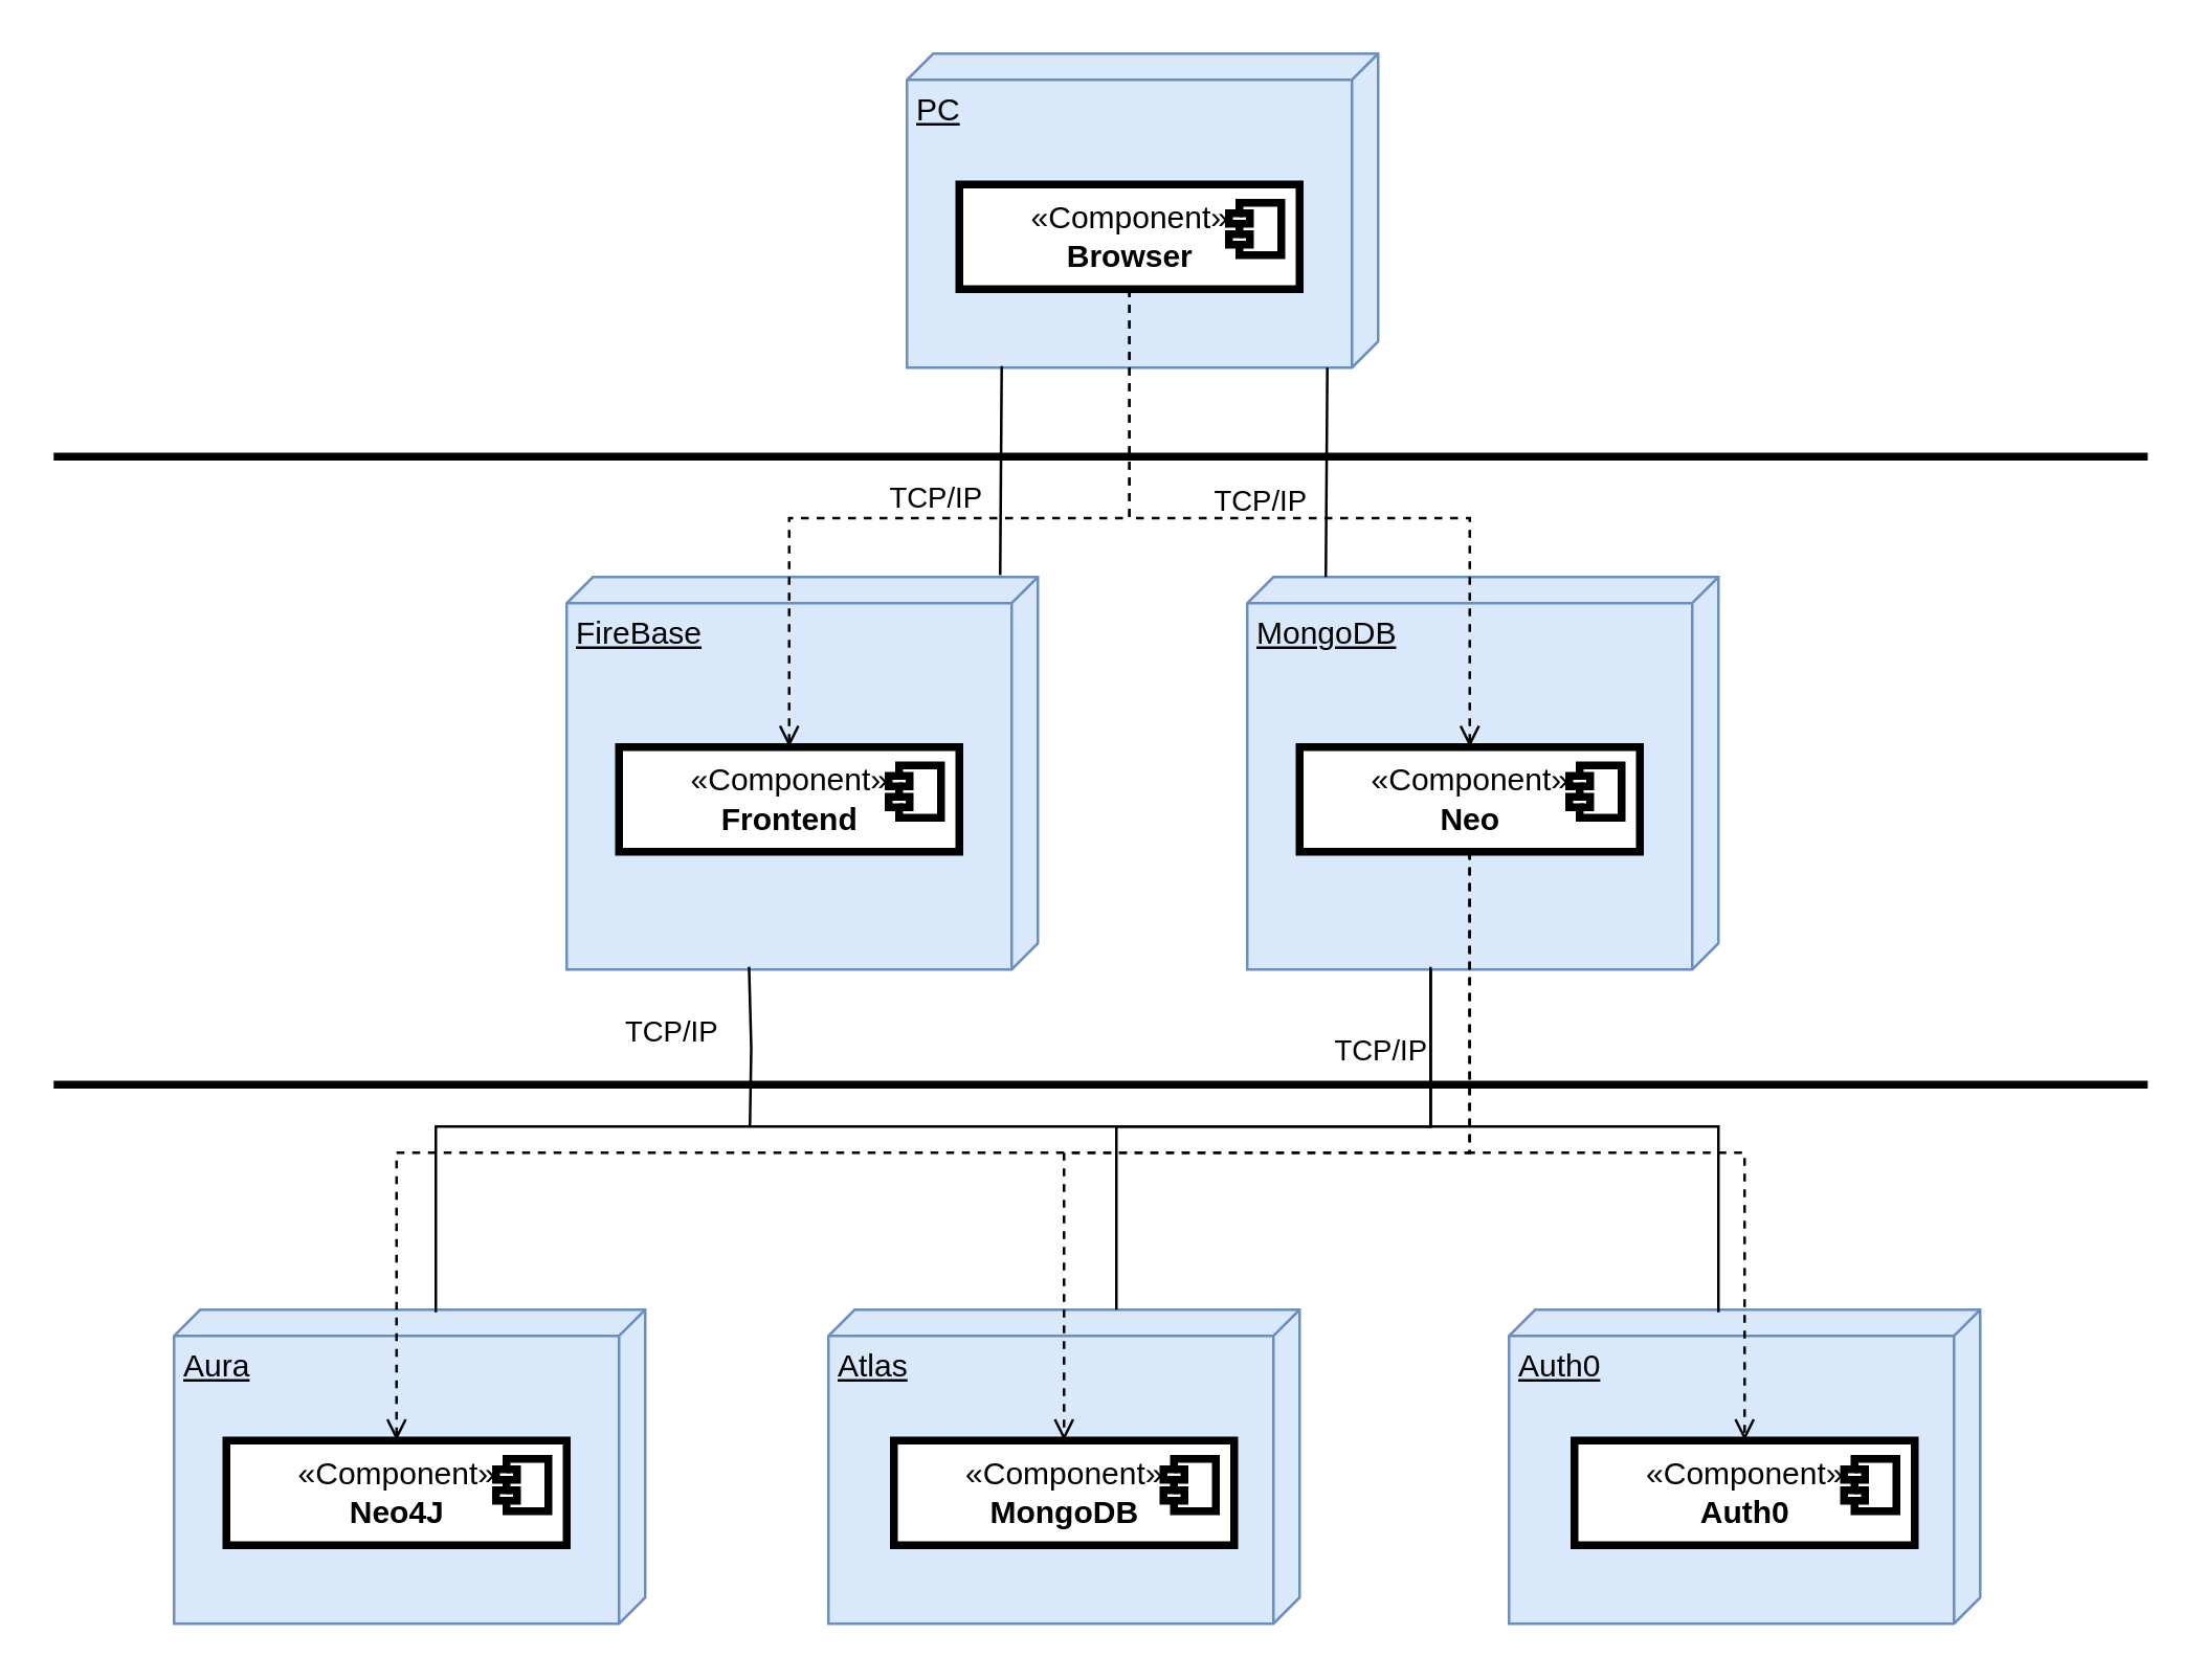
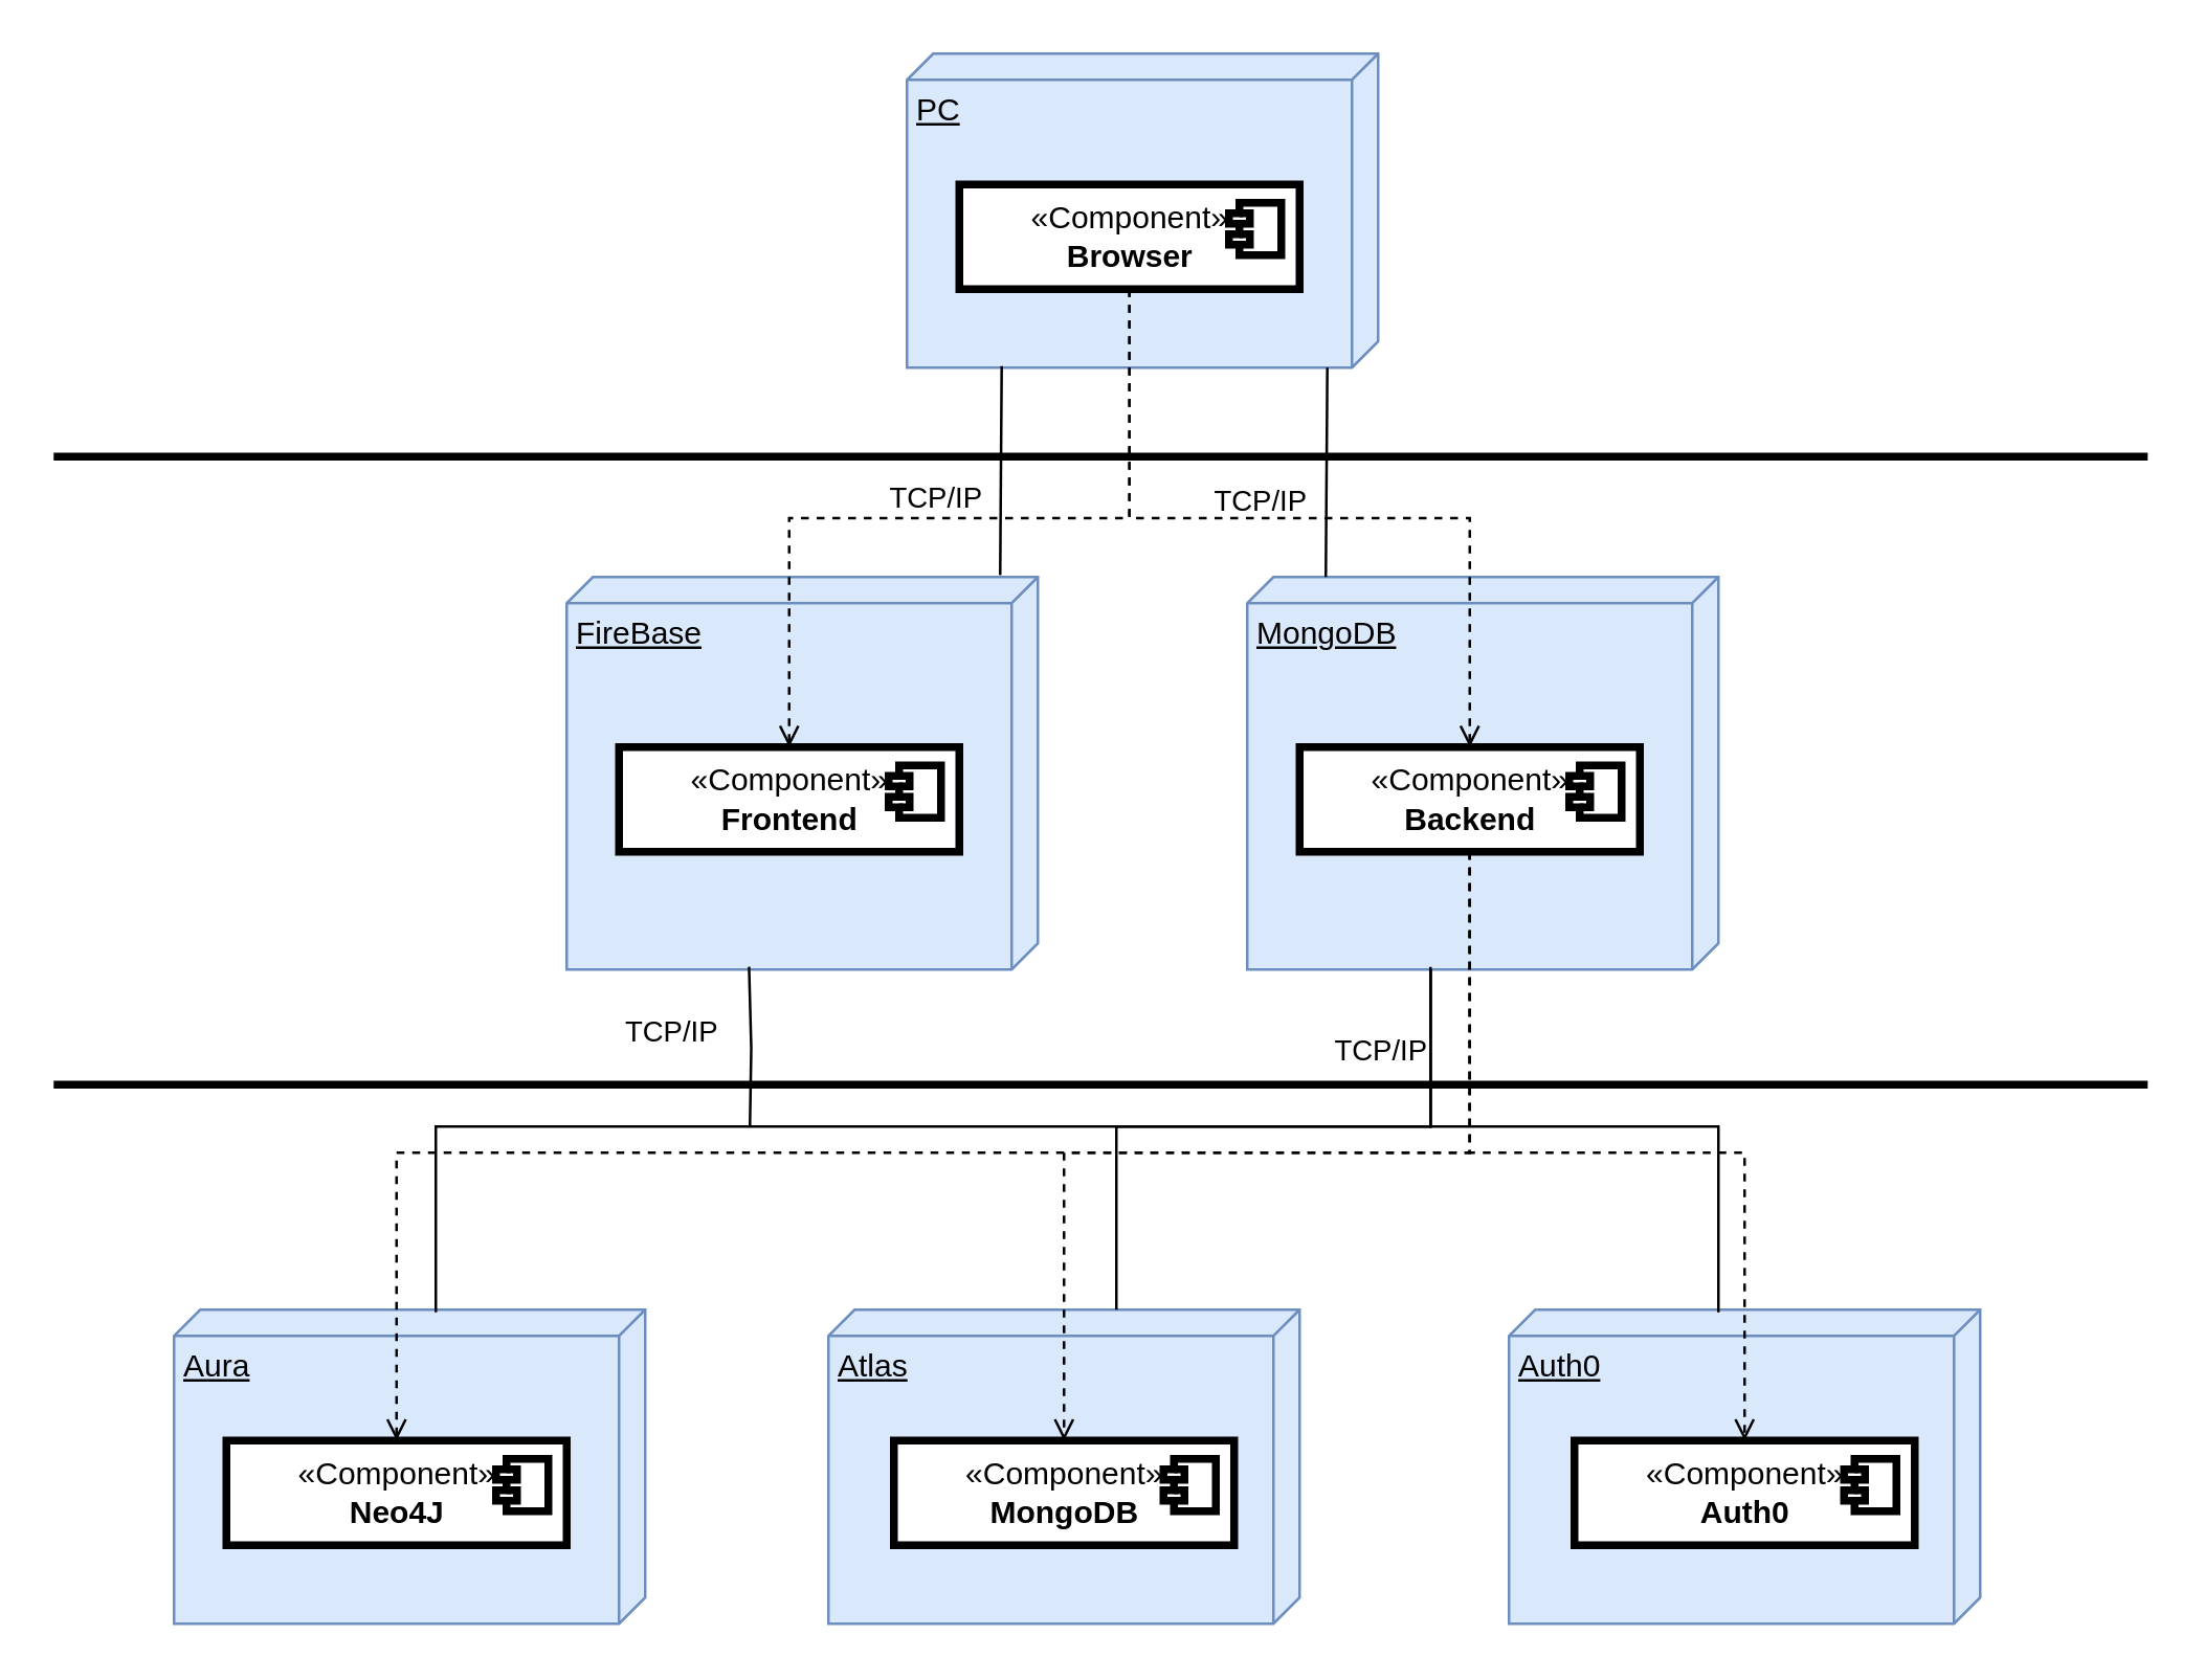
- <mxCell id="19" value="«Component»&lt;br&gt;&lt;b&gt;Neo&lt;/b&gt;" style="html=1;dropTarget=0;strokeWidth=3;" vertex="1" parent="1"><mxGeometry x="496" y="285" width="130" height="40" as="geometry" /></mxCell>
+ <mxCell id="19" value="«Component»&lt;br&gt;&lt;b&gt;Backend&lt;/b&gt;" style="html=1;dropTarget=0;strokeWidth=3;" vertex="1" parent="1"><mxGeometry x="496" y="285" width="130" height="40" as="geometry" /></mxCell>
